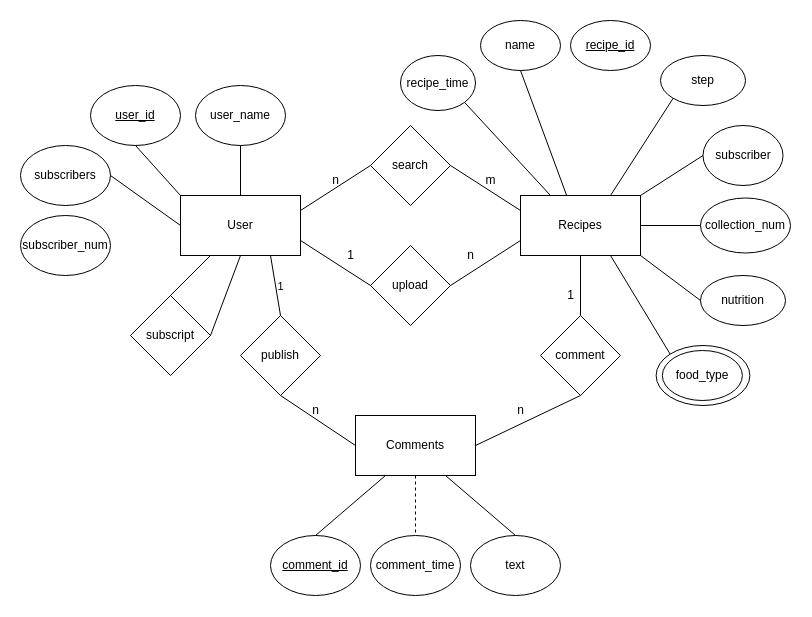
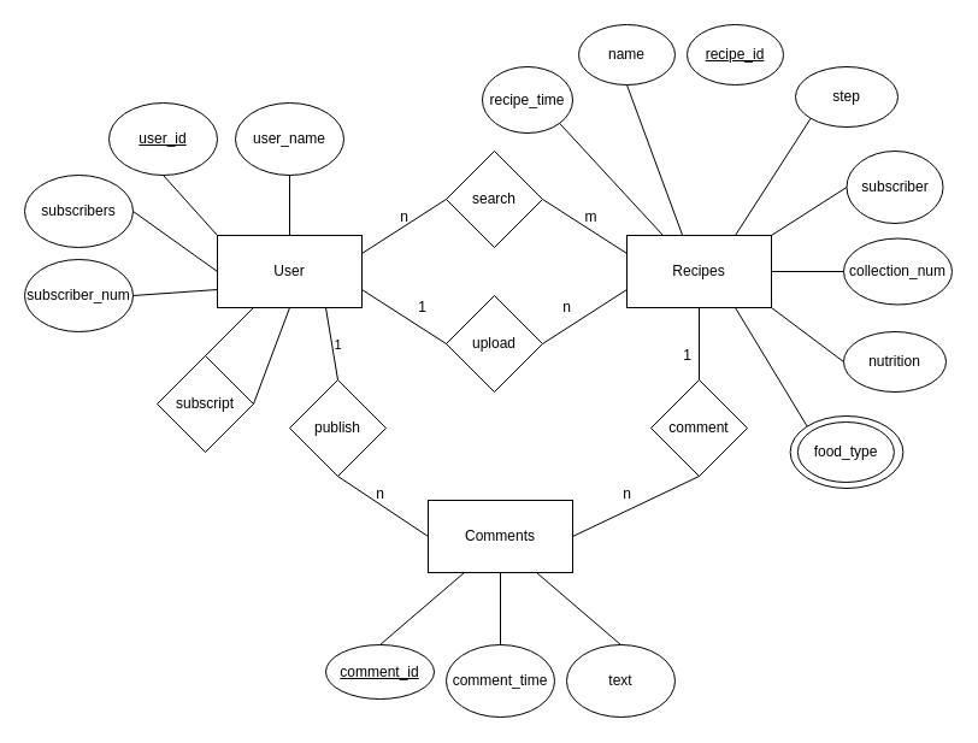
+ <mxCell id="46" value="" style="endArrow=none;html=1;rounded=0;exitX=1;exitY=0.5;exitDx=0;exitDy=0;entryX=0;entryY=0.75;entryDx=0;entryDy=0;" edge="1" parent="1" source="45" target="3"><mxGeometry width="50" height="50" relative="1" as="geometry"><mxPoint x="370" y="325" as="sourcePoint" /><mxPoint x="420" y="275" as="targetPoint" /></mxGeometry></mxCell>
- <mxCell id="30" value="" style="endArrow=none;html=1;rounded=0;entryX=0.5;entryY=0;entryDx=0;entryDy=0;exitX=0.5;exitY=1;exitDx=0;exitDy=0;dashed=1;" edge="1" parent="1" source="5" target="28"><mxGeometry width="50" height="50" relative="1" as="geometry"><mxPoint x="320" y="455" as="sourcePoint" /><mxPoint x="370" y="405" as="targetPoint" /></mxGeometry></mxCell>
+ <mxCell id="30" value="" style="endArrow=none;html=1;rounded=0;entryX=0.5;entryY=0;entryDx=0;entryDy=0;exitX=0.5;exitY=1;exitDx=0;exitDy=0;" edge="1" parent="1" source="5" target="28"><mxGeometry width="50" height="50" relative="1" as="geometry"><mxPoint x="320" y="455" as="sourcePoint" /><mxPoint x="370" y="405" as="targetPoint" /></mxGeometry></mxCell>
- <mxCell id="27" value="comment_id" style="ellipse;whiteSpace=wrap;html=1;fontStyle=4" vertex="1" parent="1"><mxGeometry x="270" y="535" width="90" height="60" as="geometry" /></mxCell>
+ <mxCell id="27" value="comment_id" style="ellipse;whiteSpace=wrap;html=1;fontStyle=4" vertex="1" parent="1"><mxGeometry x="270" y="535" width="90" height="45" as="geometry" /></mxCell>
